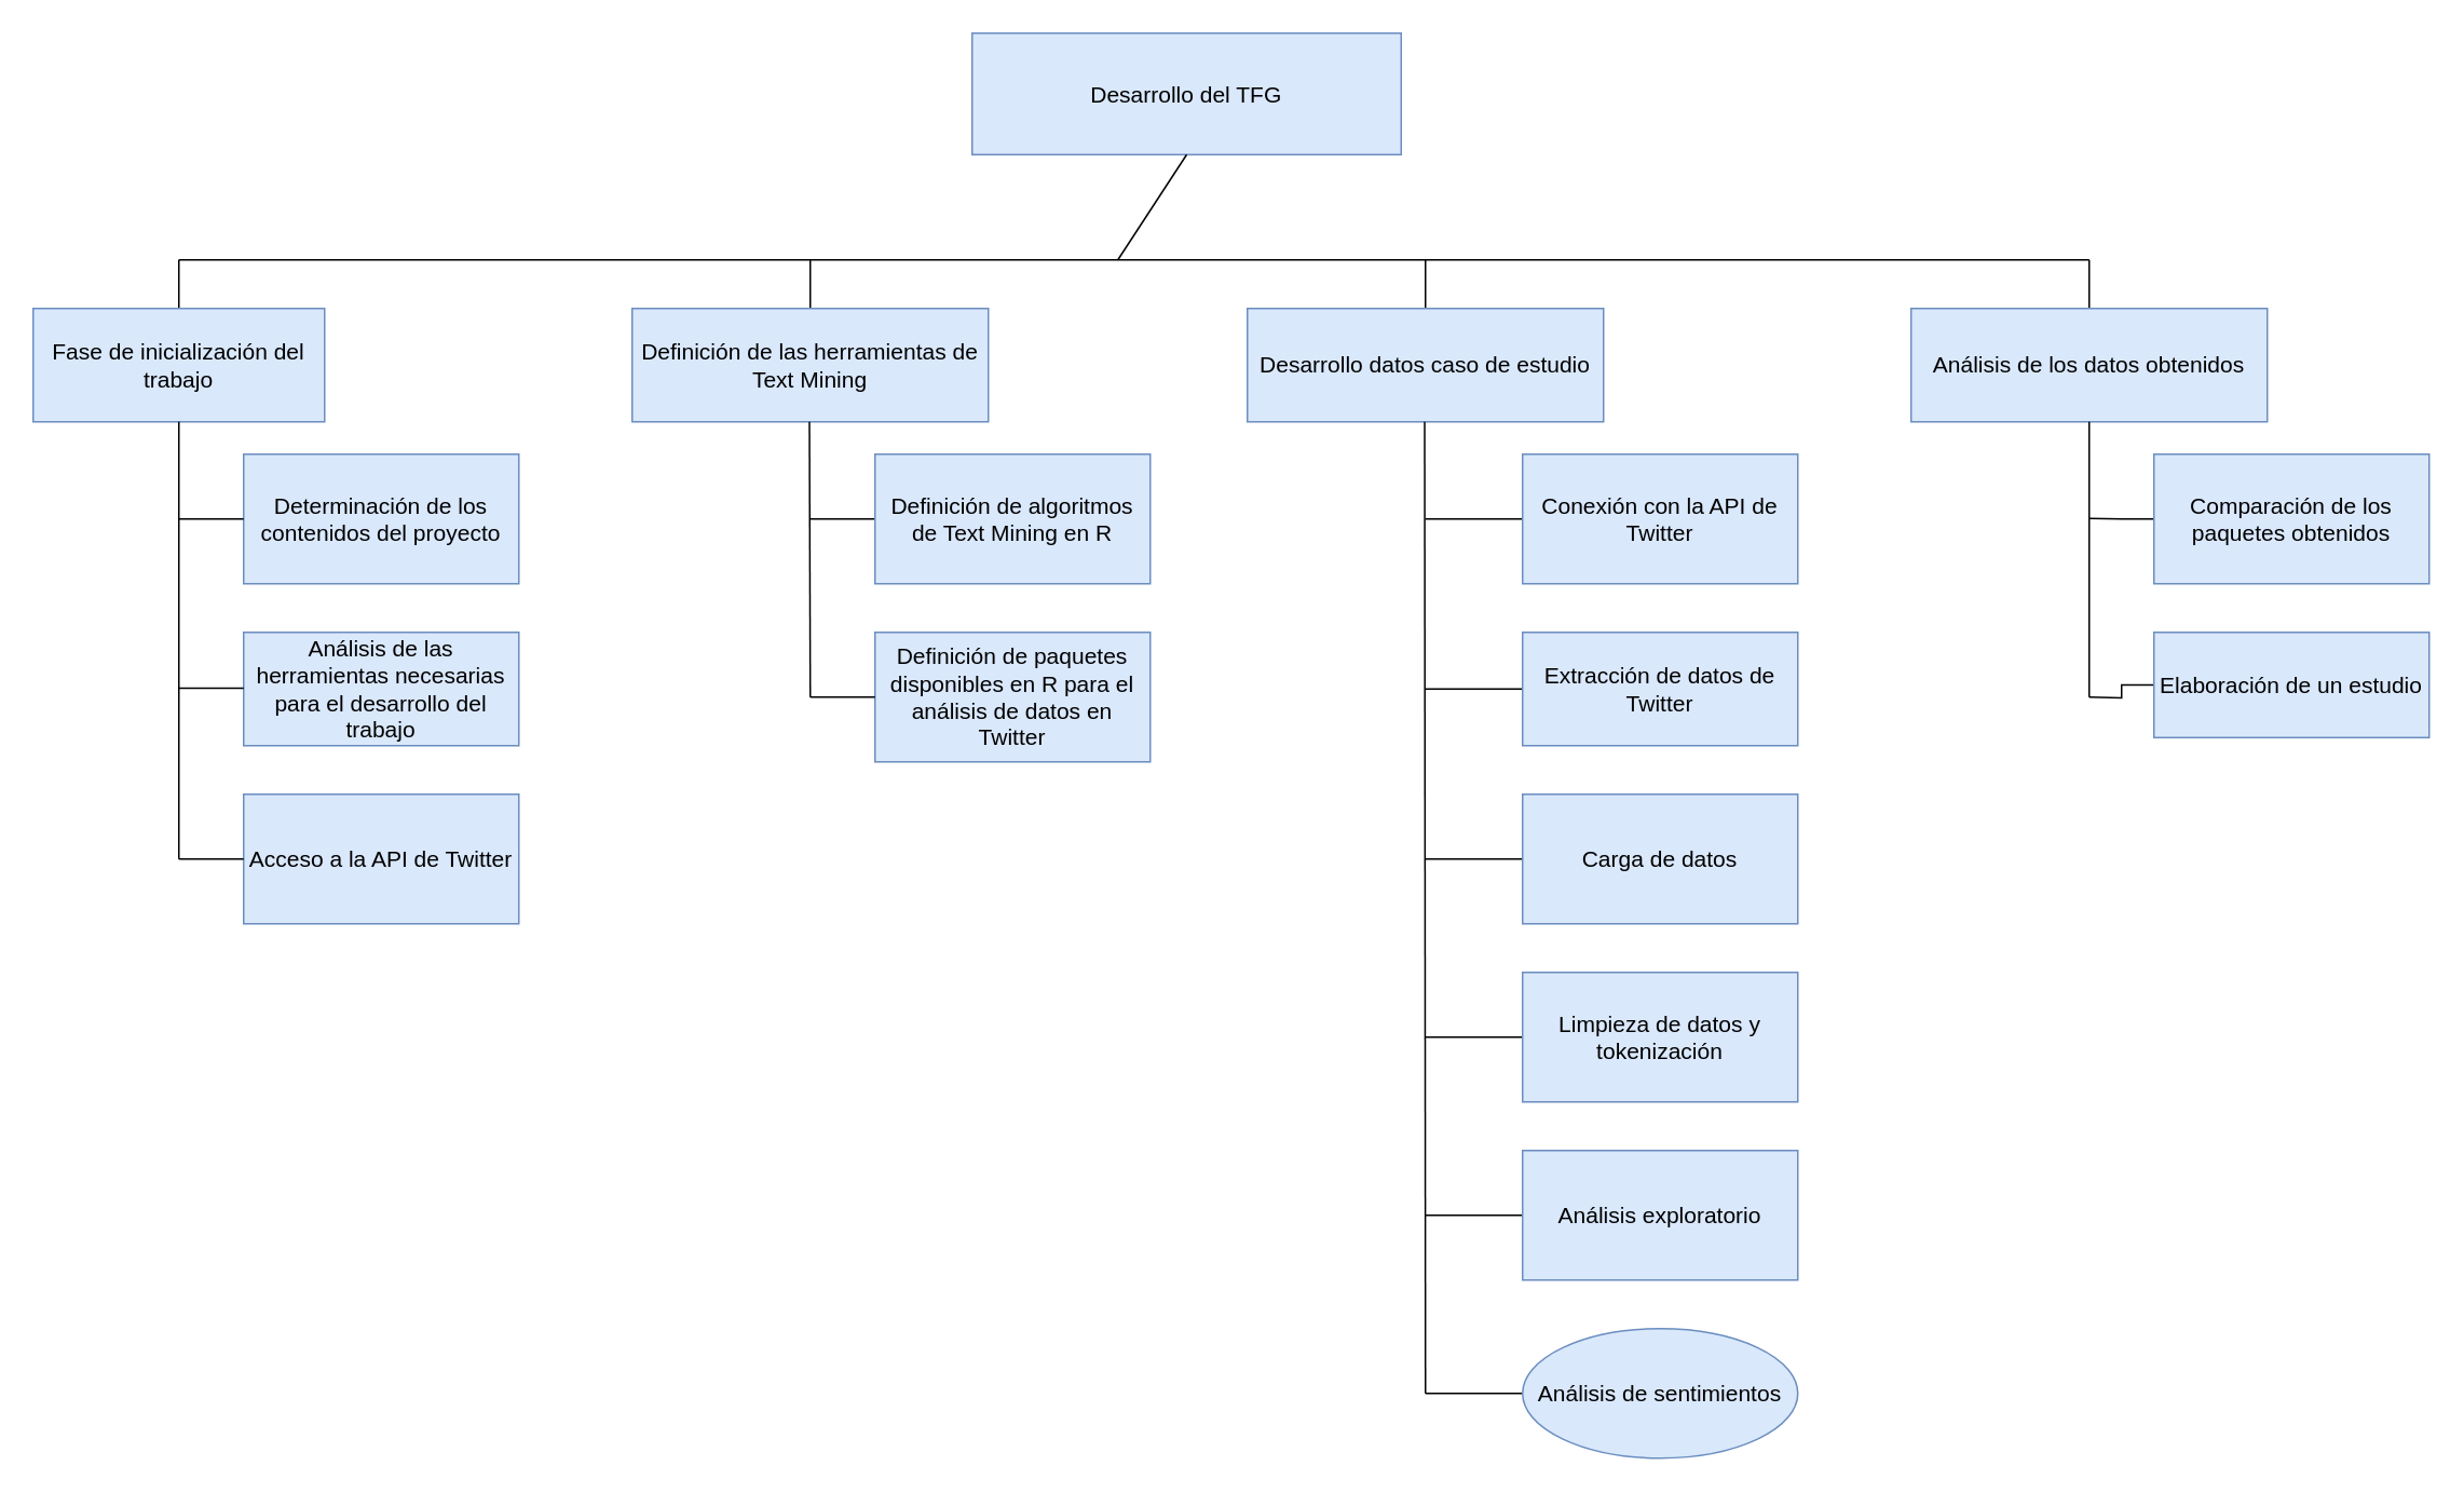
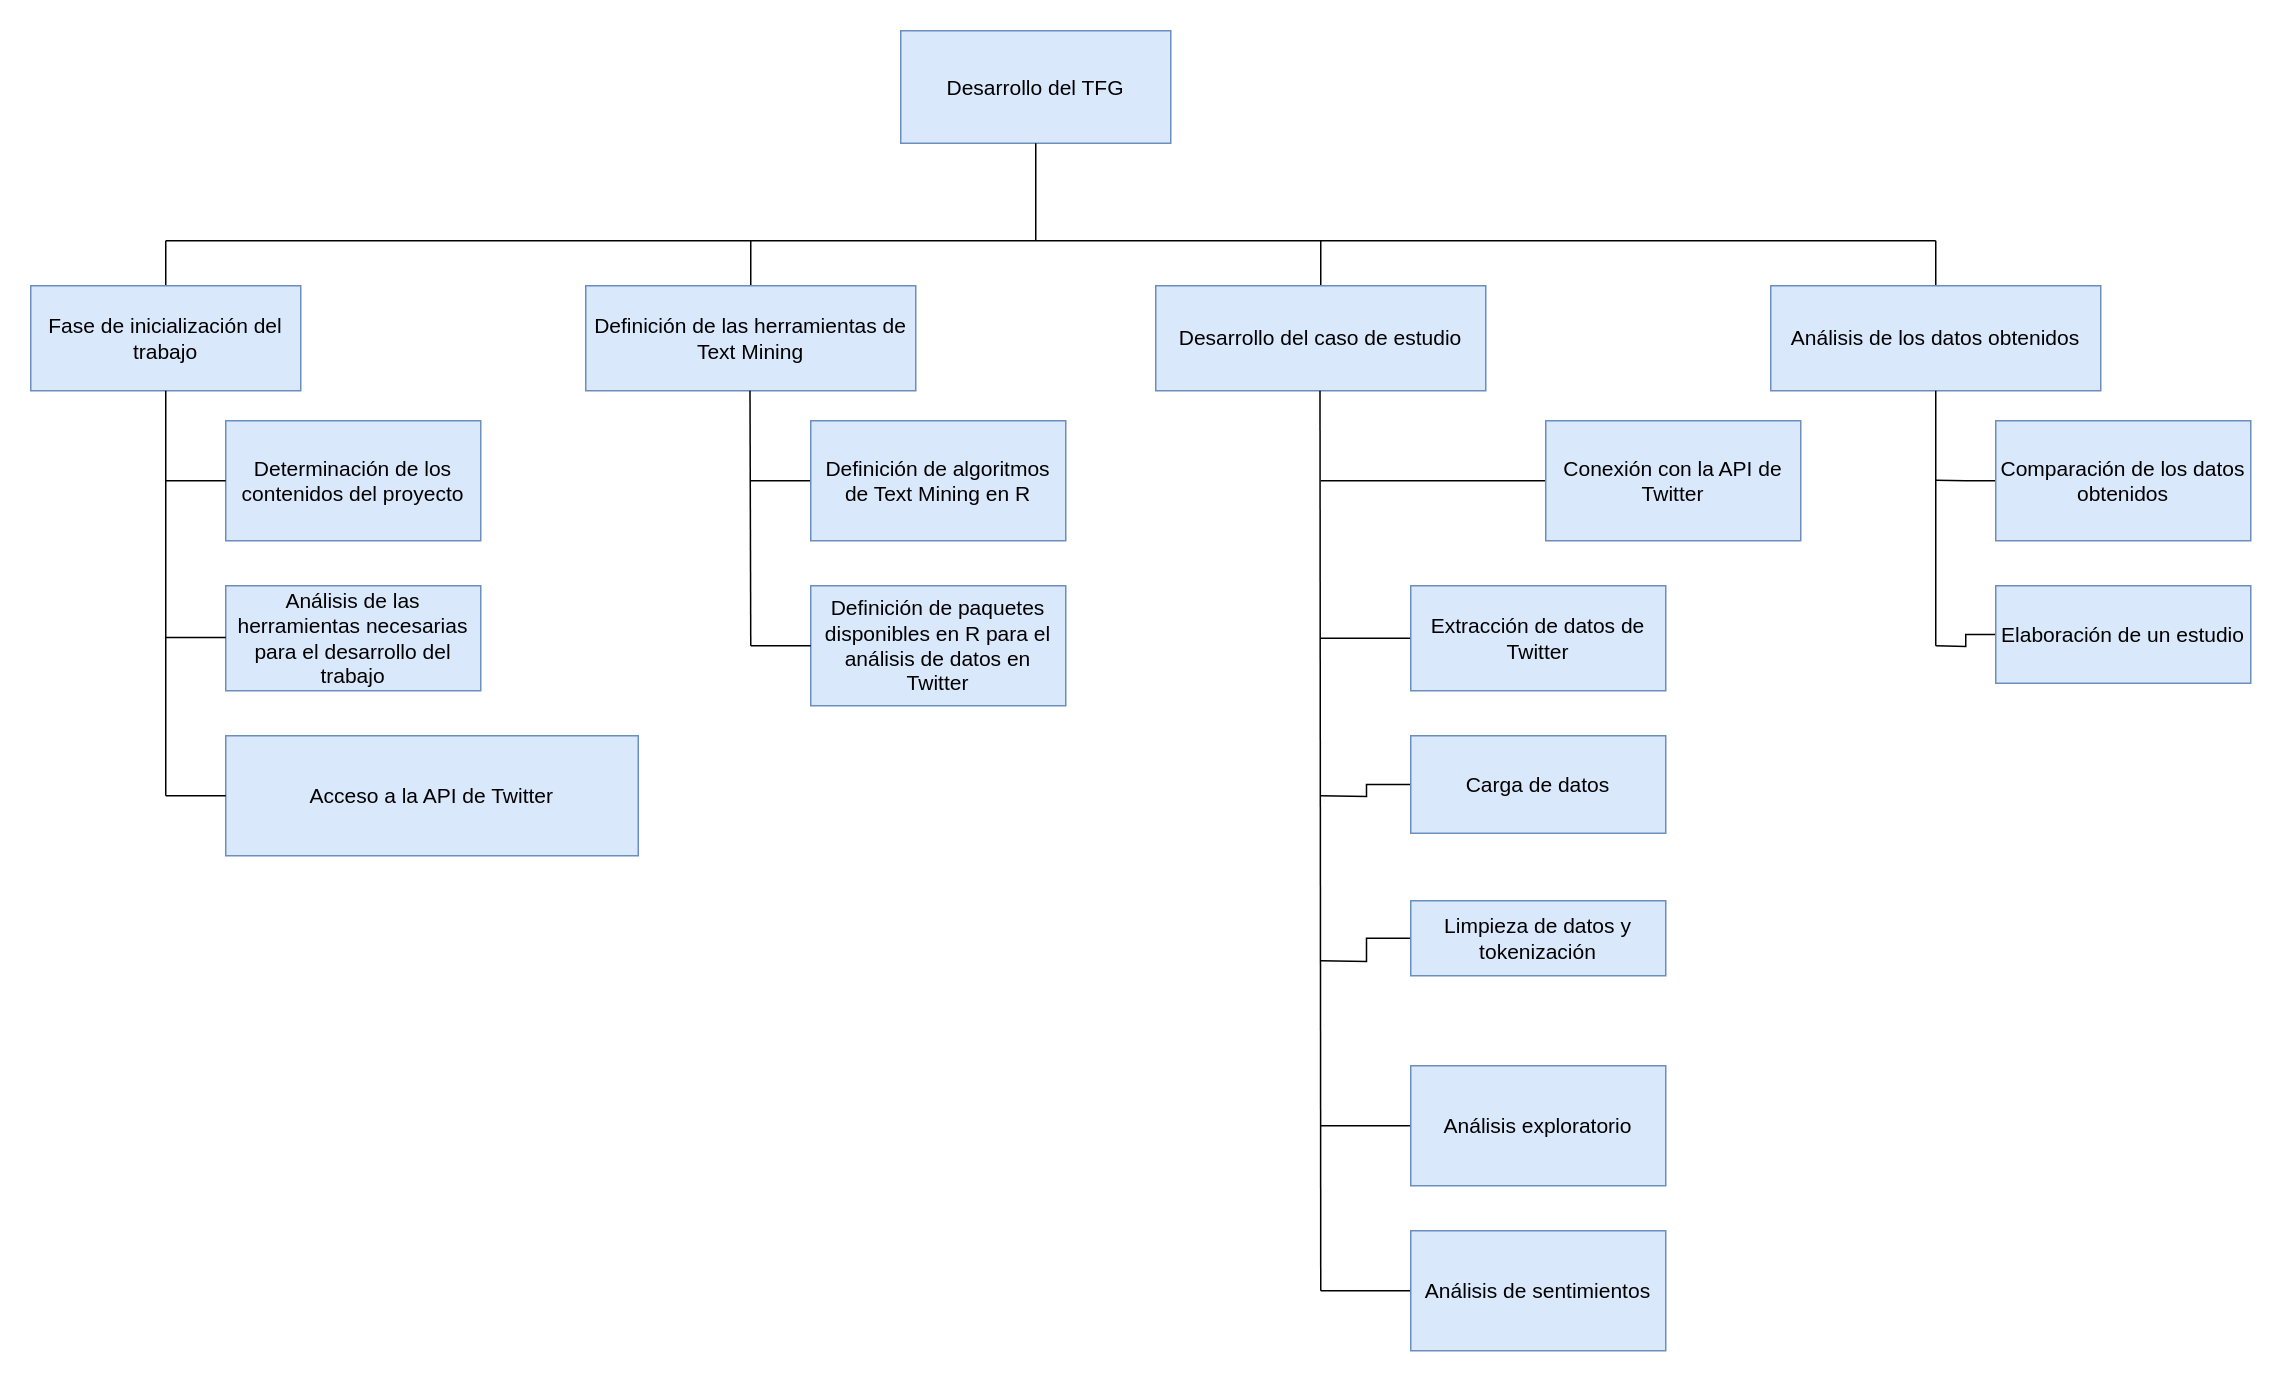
- <mxCell id="2" value="&lt;font style=&quot;font-size: 14px&quot;&gt;Desarrollo del TFG&lt;/font&gt;" style="rounded=0;whiteSpace=wrap;html=1;fillColor=#dae8fc;strokeColor=#6c8ebf;" vertex="1" parent="1"><mxGeometry x="600" y="20" width="265" height="75" as="geometry" /></mxCell>
+ <mxCell id="2" value="&lt;font style=&quot;font-size: 14px&quot;&gt;Desarrollo del TFG&lt;/font&gt;" style="rounded=0;whiteSpace=wrap;html=1;fillColor=#dae8fc;strokeColor=#6c8ebf;" vertex="1" parent="1"><mxGeometry x="600" y="20" width="180" height="75" as="geometry" /></mxCell>
- <mxCell id="8" value="&lt;font style=&quot;font-size: 14px&quot;&gt;Desarrollo datos caso de estudio&lt;/font&gt;" style="rounded=0;whiteSpace=wrap;html=1;fillColor=#dae8fc;strokeColor=#6c8ebf;" vertex="1" parent="1"><mxGeometry x="770" y="190" width="220" height="70" as="geometry" /></mxCell>
+ <mxCell id="8" value="&lt;font style=&quot;font-size: 14px&quot;&gt;Desarrollo del caso de estudio&lt;/font&gt;" style="rounded=0;whiteSpace=wrap;html=1;fillColor=#dae8fc;strokeColor=#6c8ebf;" vertex="1" parent="1"><mxGeometry x="770" y="190" width="220" height="70" as="geometry" /></mxCell>
- <mxCell id="28" value="&lt;font style=&quot;font-size: 14px&quot;&gt;Conexión con la API de Twitter&lt;/font&gt;" style="rounded=0;whiteSpace=wrap;html=1;fillColor=#dae8fc;strokeColor=#6c8ebf;" vertex="1" parent="1"><mxGeometry x="940" y="280" width="170" height="80" as="geometry" /></mxCell>
+ <mxCell id="28" value="&lt;font style=&quot;font-size: 14px&quot;&gt;Conexión con la API de Twitter&lt;/font&gt;" style="rounded=0;whiteSpace=wrap;html=1;fillColor=#dae8fc;strokeColor=#6c8ebf;" vertex="1" parent="1"><mxGeometry x="1030" y="280" width="170" height="80" as="geometry" /></mxCell>
- <mxCell id="41" value="&lt;span style=&quot;font-size: 14px&quot;&gt;Comparación&amp;nbsp;de los paquetes obtenidos&lt;/span&gt;" style="rounded=0;whiteSpace=wrap;html=1;fillColor=#dae8fc;strokeColor=#6c8ebf;" vertex="1" parent="1"><mxGeometry x="1330" y="280" width="170" height="80" as="geometry" /></mxCell>
+ <mxCell id="41" value="&lt;span style=&quot;font-size: 14px&quot;&gt;Comparación&amp;nbsp;de los datos obtenidos&lt;/span&gt;" style="rounded=0;whiteSpace=wrap;html=1;fillColor=#dae8fc;strokeColor=#6c8ebf;" vertex="1" parent="1"><mxGeometry x="1330" y="280" width="170" height="80" as="geometry" /></mxCell>
- <mxCell id="15" value="&lt;font style=&quot;font-size: 14px&quot;&gt;Acceso a la API de Twitter&lt;/font&gt;" style="rounded=0;whiteSpace=wrap;html=1;fillColor=#dae8fc;strokeColor=#6c8ebf;" vertex="1" parent="1"><mxGeometry x="150" y="490" width="170" height="80" as="geometry" /></mxCell>
+ <mxCell id="15" value="&lt;font style=&quot;font-size: 14px&quot;&gt;Acceso a la API de Twitter&lt;/font&gt;" style="rounded=0;whiteSpace=wrap;html=1;fillColor=#dae8fc;strokeColor=#6c8ebf;" vertex="1" parent="1"><mxGeometry x="150" y="490" width="275" height="80" as="geometry" /></mxCell>
- <mxCell id="33" value="&lt;span style=&quot;font-size: 14px&quot;&gt;Carga de datos&lt;/span&gt;" style="rounded=0;whiteSpace=wrap;html=1;fillColor=#dae8fc;strokeColor=#6c8ebf;" vertex="1" parent="1"><mxGeometry x="940" y="490" width="170" height="80" as="geometry" /></mxCell>
+ <mxCell id="33" value="&lt;span style=&quot;font-size: 14px&quot;&gt;Carga de datos&lt;/span&gt;" style="rounded=0;whiteSpace=wrap;html=1;fillColor=#dae8fc;strokeColor=#6c8ebf;" vertex="1" parent="1"><mxGeometry x="940" y="490" width="170" height="65" as="geometry" /></mxCell>
- <mxCell id="35" value="&lt;span style=&quot;font-size: 14px&quot;&gt;Limpieza de datos y tokenización&lt;/span&gt;" style="rounded=0;whiteSpace=wrap;html=1;fillColor=#dae8fc;strokeColor=#6c8ebf;" vertex="1" parent="1"><mxGeometry x="940" y="600" width="170" height="80" as="geometry" /></mxCell>
+ <mxCell id="35" value="&lt;span style=&quot;font-size: 14px&quot;&gt;Limpieza de datos y tokenización&lt;/span&gt;" style="rounded=0;whiteSpace=wrap;html=1;fillColor=#dae8fc;strokeColor=#6c8ebf;" vertex="1" parent="1"><mxGeometry x="940" y="600" width="170" height="50" as="geometry" /></mxCell>
- <mxCell id="39" value="&lt;span style=&quot;font-size: 14px&quot;&gt;Análisis&amp;nbsp;de sentimientos&lt;/span&gt;" style="ellipse;whiteSpace=wrap;html=1;fillColor=#dae8fc;strokeColor=#6c8ebf;" vertex="1" parent="1"><mxGeometry x="940" y="820" width="170" height="80" as="geometry" /></mxCell>
+ <mxCell id="39" value="&lt;span style=&quot;font-size: 14px&quot;&gt;Análisis&amp;nbsp;de sentimientos&lt;/span&gt;" style="rounded=0;whiteSpace=wrap;html=1;fillColor=#dae8fc;strokeColor=#6c8ebf;" vertex="1" parent="1"><mxGeometry x="940" y="820" width="170" height="80" as="geometry" /></mxCell>
